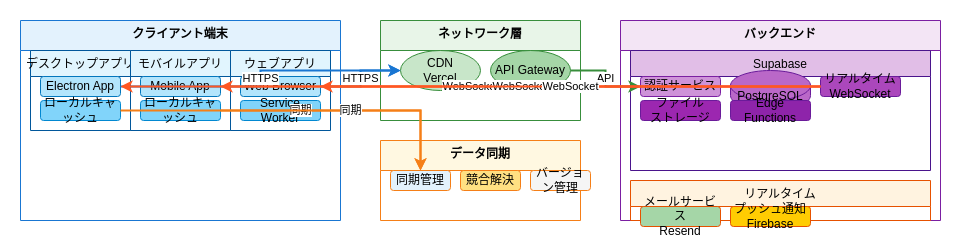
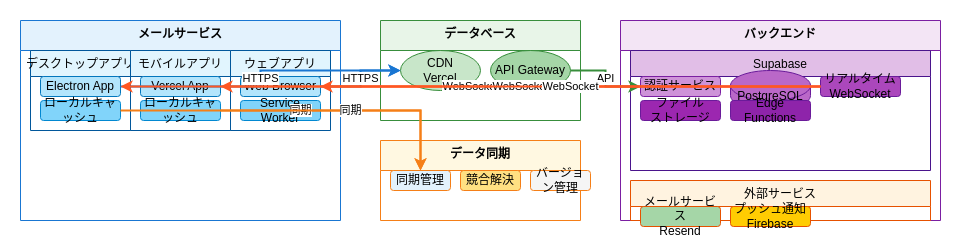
- <mxCell id="2" value="クライアント端末" style="swimlane;fontStyle=1;align=center;verticalAlign=top;childLayout=stackLayout;horizontal=1;startSize=30;horizontalStack=0;resizeParent=1;resizeParentMax=0;resizeLast=0;collapsible=1;marginBottom=0;fillColor=#E3F2FD;strokeColor=#1976D2;" vertex="1" parent="1"><mxGeometry x="20" y="20" width="320" height="200" as="geometry" /></mxCell>
+ <mxCell id="2" value="メールサービス" style="swimlane;fontStyle=1;align=center;verticalAlign=top;childLayout=stackLayout;horizontal=1;startSize=30;horizontalStack=0;resizeParent=1;resizeParentMax=0;resizeLast=0;collapsible=1;marginBottom=0;fillColor=#E3F2FD;strokeColor=#1976D2;" vertex="1" parent="1"><mxGeometry x="20" y="20" width="320" height="200" as="geometry" /></mxCell>
- <mxCell id="12" value="ネットワーク層" style="swimlane;fontStyle=1;align=center;verticalAlign=top;childLayout=stackLayout;horizontal=1;startSize=30;horizontalStack=0;resizeParent=1;resizeParentMax=0;resizeLast=0;collapsible=1;marginBottom=0;fillColor=#E8F5E8;strokeColor=#388E3C;" vertex="1" parent="1"><mxGeometry x="380" y="20" width="200" height="100" as="geometry" /></mxCell>
+ <mxCell id="12" value="データベース" style="swimlane;fontStyle=1;align=center;verticalAlign=top;childLayout=stackLayout;horizontal=1;startSize=30;horizontalStack=0;resizeParent=1;resizeParentMax=0;resizeLast=0;collapsible=1;marginBottom=0;fillColor=#E8F5E8;strokeColor=#388E3C;" vertex="1" parent="1"><mxGeometry x="380" y="20" width="200" height="100" as="geometry" /></mxCell>
- <mxCell id="7" value="Mobile App" style="rounded=1;whiteSpace=wrap;html=1;fillColor=#B3E5FC;strokeColor=#0277BD;" vertex="1" parent="6"><mxGeometry x="10" y="26" width="80" height="20" as="geometry" /></mxCell>
+ <mxCell id="7" value="Vercel App" style="rounded=1;whiteSpace=wrap;html=1;fillColor=#B3E5FC;strokeColor=#0277BD;" vertex="1" parent="6"><mxGeometry x="10" y="26" width="80" height="20" as="geometry" /></mxCell>
- <mxCell id="22" value="リアルタイム" style="swimlane;fontStyle=0;align=center;verticalAlign=top;childLayout=stackLayout;horizontal=1;startSize=26;horizontalStack=0;resizeParent=1;resizeParentMax=0;resizeLast=0;collapsible=0;marginBottom=0;fillColor=#FFF3E0;strokeColor=#E65100;" vertex="1" parent="15"><mxGeometry x="10" y="160" width="300" height="40" as="geometry" /></mxCell>
+ <mxCell id="22" value="外部サービス" style="swimlane;fontStyle=0;align=center;verticalAlign=top;childLayout=stackLayout;horizontal=1;startSize=26;horizontalStack=0;resizeParent=1;resizeParentMax=0;resizeLast=0;collapsible=0;marginBottom=0;fillColor=#FFF3E0;strokeColor=#E65100;" vertex="1" parent="15"><mxGeometry x="10" y="160" width="300" height="40" as="geometry" /></mxCell>
